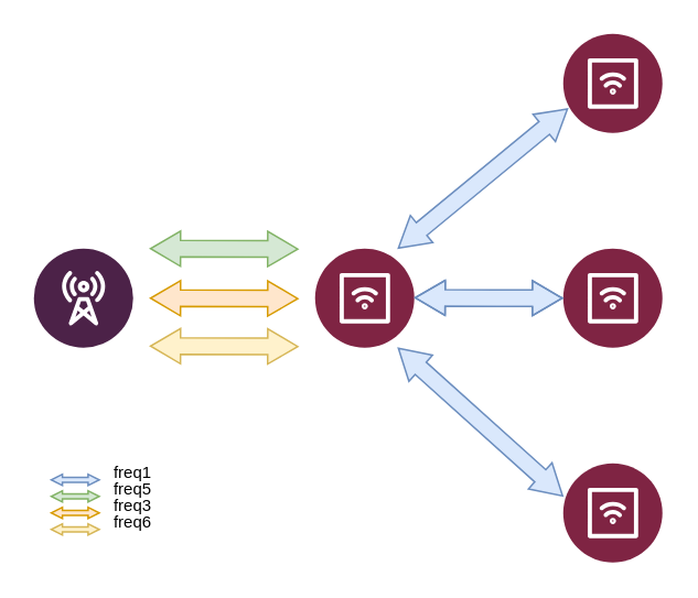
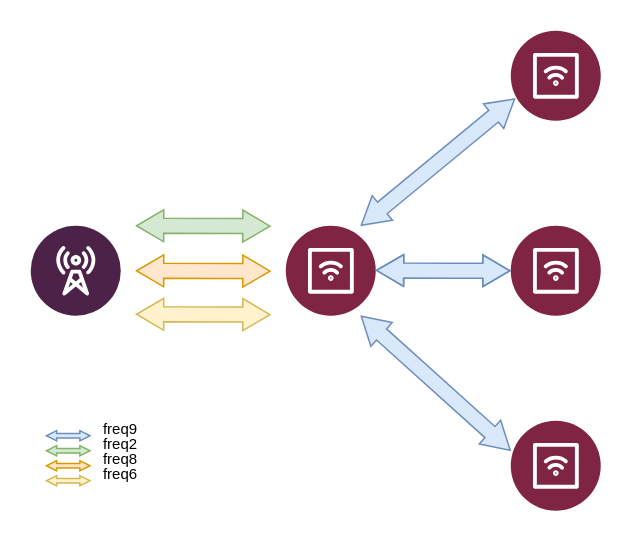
- <mxCell id="17" value="&lt;span style=&quot;font-size: 10px;&quot;&gt;freq1&lt;/span&gt;" style="text;html=1;align=center;verticalAlign=middle;whiteSpace=wrap;rounded=0;" vertex="1" parent="1"><mxGeometry x="70" y="280" width="20" height="10" as="geometry" /></mxCell>
+ <mxCell id="17" value="&lt;span style=&quot;font-size: 10px;&quot;&gt;freq9&lt;/span&gt;" style="text;html=1;align=center;verticalAlign=middle;whiteSpace=wrap;rounded=0;" vertex="1" parent="1"><mxGeometry x="70" y="280" width="20" height="10" as="geometry" /></mxCell>
- <mxCell id="18" value="&lt;span style=&quot;font-size: 10px;&quot;&gt;freq5&lt;/span&gt;" style="text;html=1;align=center;verticalAlign=middle;whiteSpace=wrap;rounded=0;" vertex="1" parent="1"><mxGeometry x="70" y="290" width="20" height="10" as="geometry" /></mxCell>
+ <mxCell id="18" value="&lt;span style=&quot;font-size: 10px;&quot;&gt;freq2&lt;/span&gt;" style="text;html=1;align=center;verticalAlign=middle;whiteSpace=wrap;rounded=0;" vertex="1" parent="1"><mxGeometry x="70" y="290" width="20" height="10" as="geometry" /></mxCell>
- <mxCell id="19" value="&lt;span style=&quot;font-size: 10px;&quot;&gt;freq3&lt;/span&gt;" style="text;html=1;align=center;verticalAlign=middle;whiteSpace=wrap;rounded=0;" vertex="1" parent="1"><mxGeometry x="70" y="300" width="20" height="10" as="geometry" /></mxCell>
+ <mxCell id="19" value="&lt;span style=&quot;font-size: 10px;&quot;&gt;freq8&lt;/span&gt;" style="text;html=1;align=center;verticalAlign=middle;whiteSpace=wrap;rounded=0;" vertex="1" parent="1"><mxGeometry x="70" y="300" width="20" height="10" as="geometry" /></mxCell>
